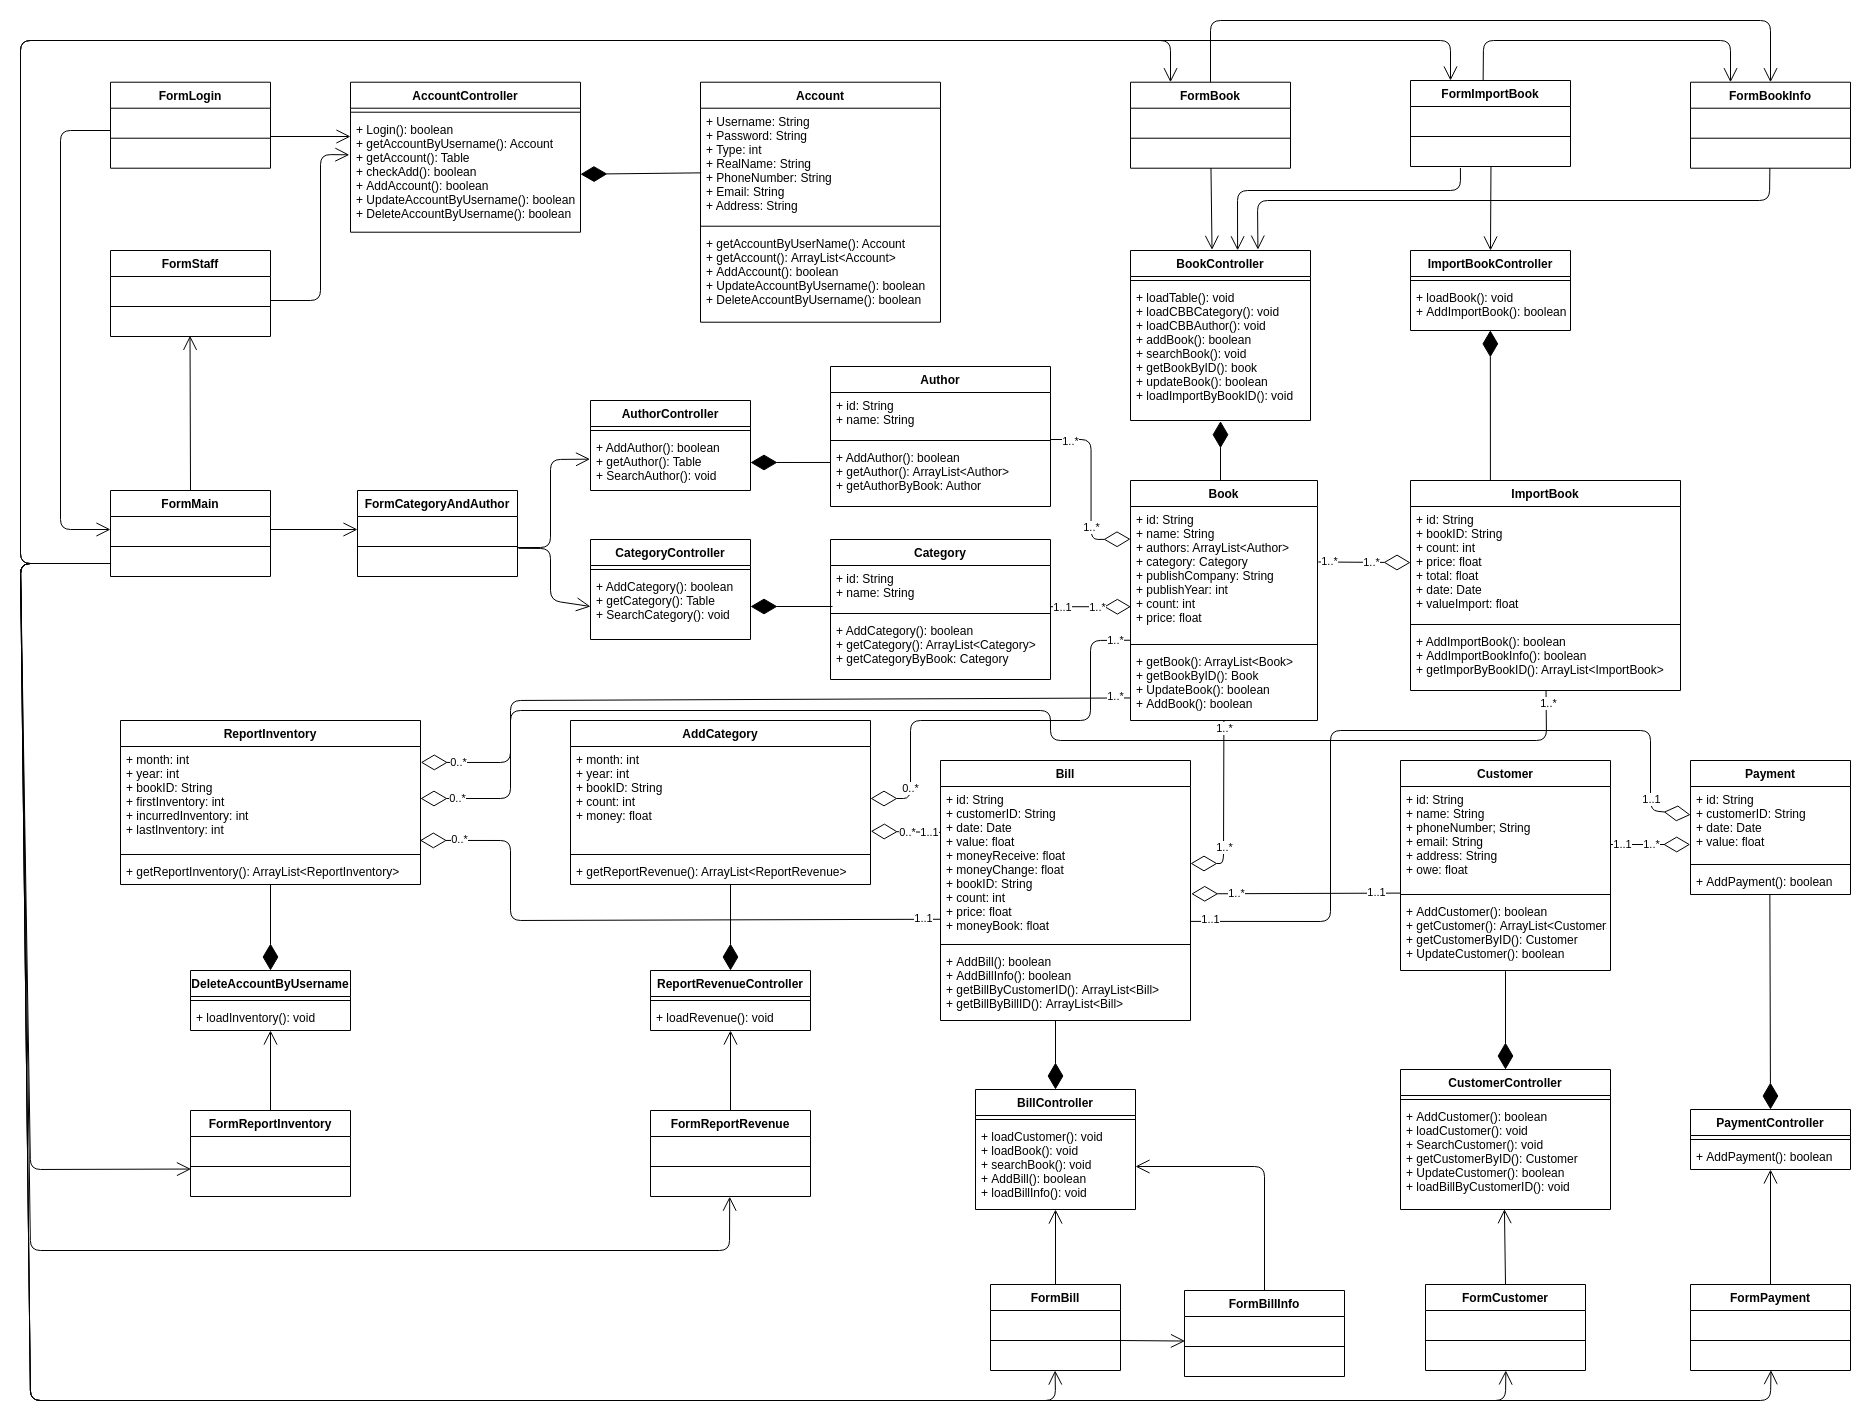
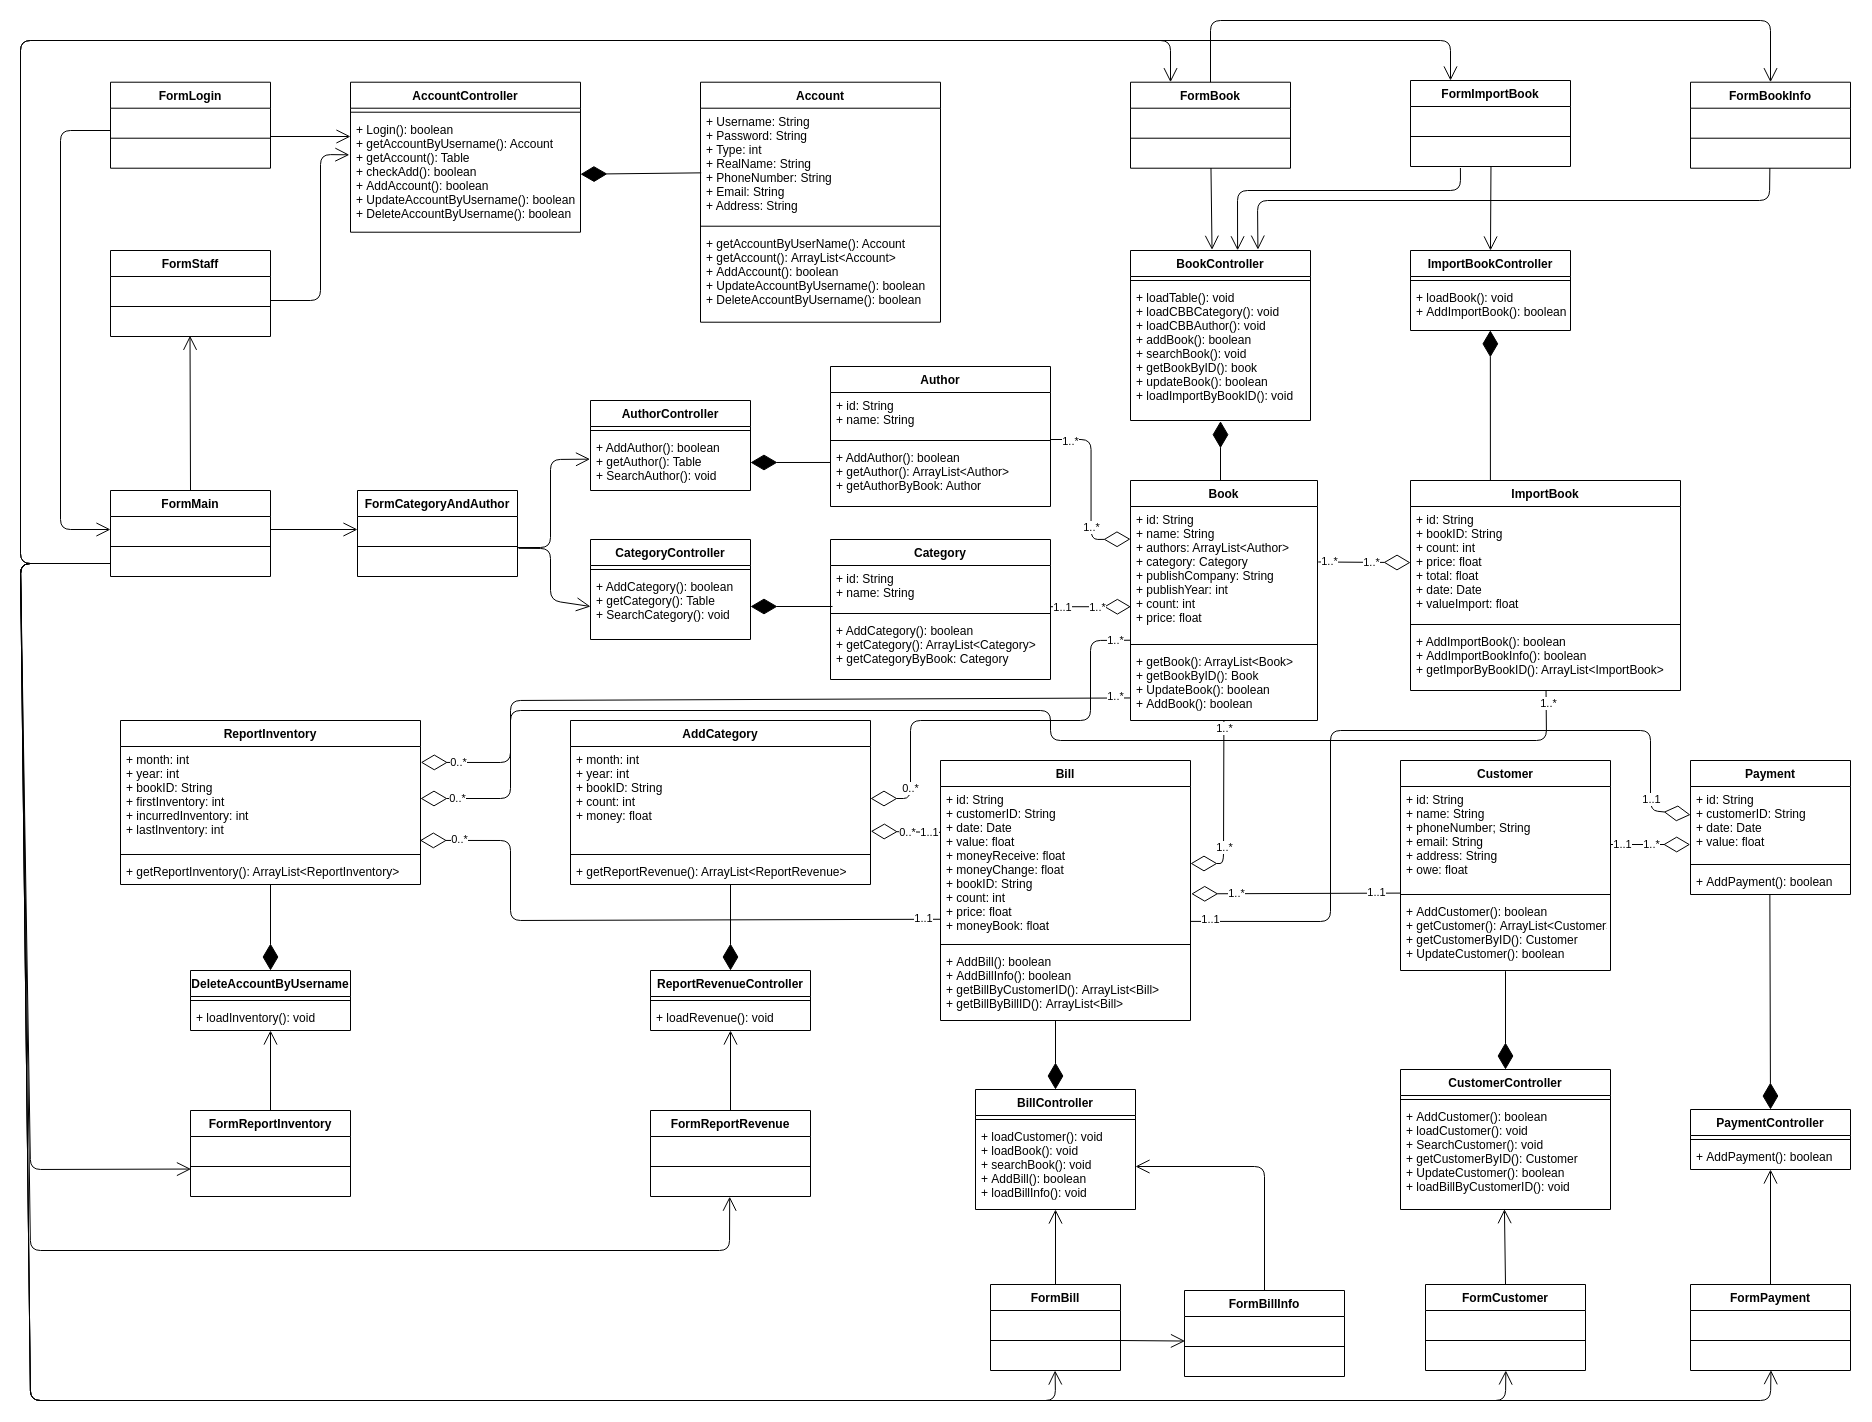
- <mxCell id="81" value="" style="endArrow=open;endFill=1;endSize=12;html=1;exitX=0.454;exitY=0.001;exitDx=0;exitDy=0;exitPerimeter=0;entryX=0.25;entryY=0;entryDx=0;entryDy=0;" parent="1" source="52" target="70" edge="1"><mxGeometry width="160" relative="1" as="geometry"><mxPoint x="1370" y="20" as="sourcePoint" /><mxPoint x="1750" y="60" as="targetPoint" /><Array as="points"><mxPoint x="1483" y="40" /><mxPoint x="1730" y="40" /></Array></mxGeometry></mxCell>
